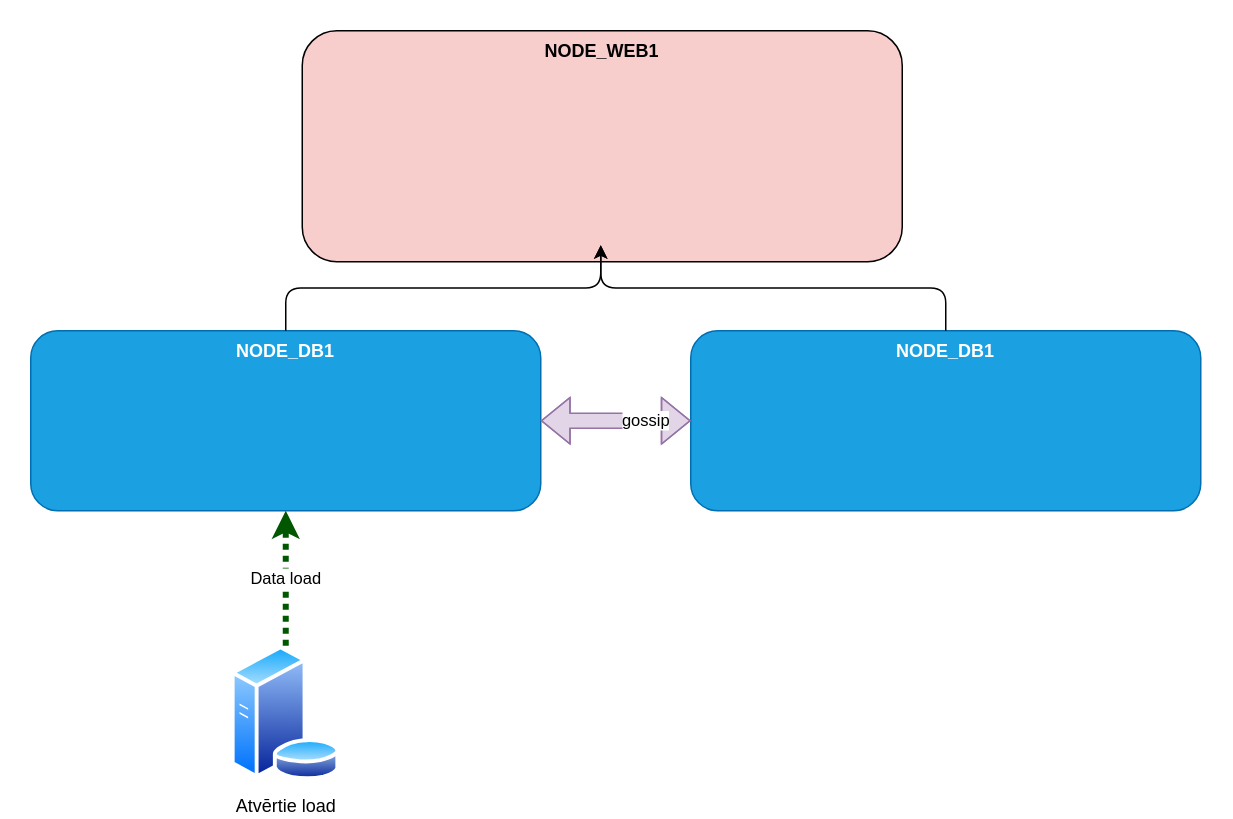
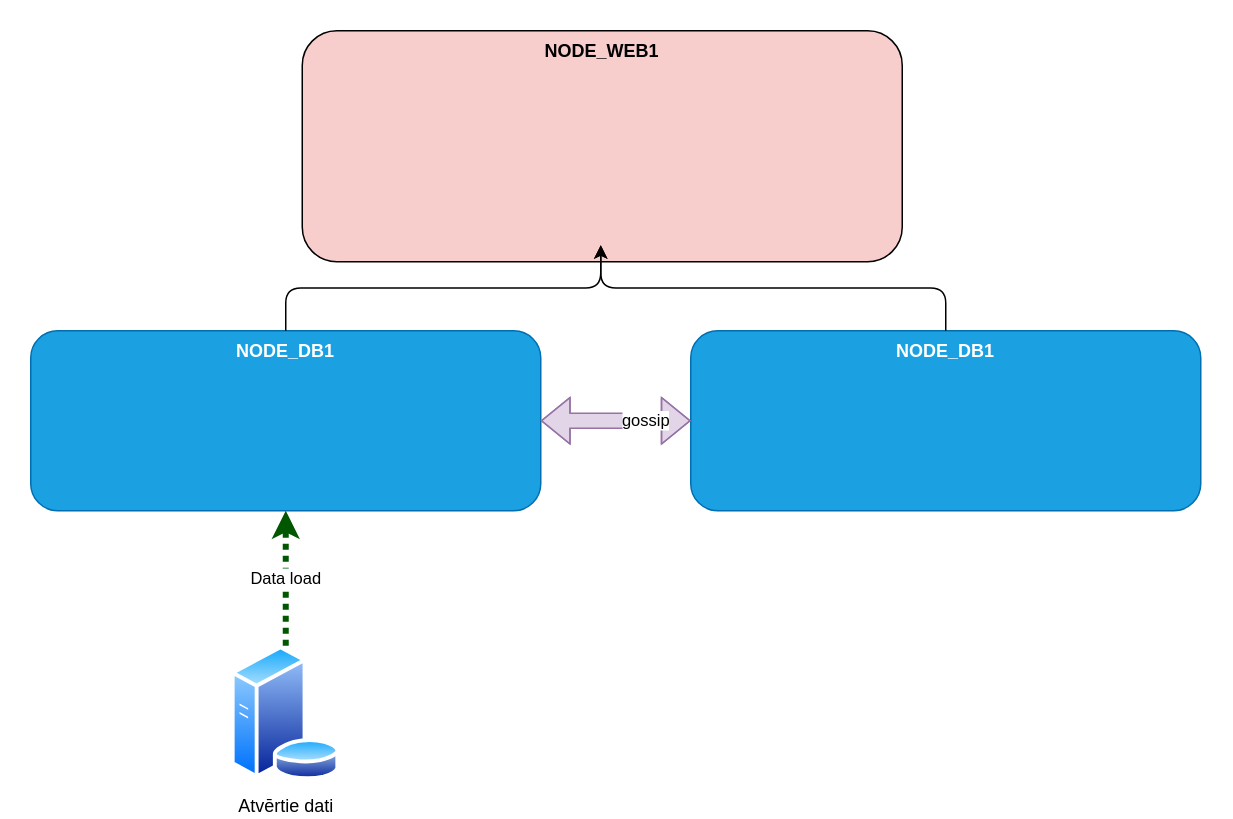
- <mxCell id="12" value="Atvērtie load" style="aspect=fixed;perimeter=ellipsePerimeter;html=1;align=center;shadow=0;dashed=0;spacingTop=3;image;image=img/lib/active_directory/database_server.svg;fontColor=#000000;" vertex="1" parent="1"><mxGeometry x="153.1" y="430" width="73.8" height="90" as="geometry" /></mxCell>
+ <mxCell id="12" value="Atvērtie dati" style="aspect=fixed;perimeter=ellipsePerimeter;html=1;align=center;shadow=0;dashed=0;spacingTop=3;image;image=img/lib/active_directory/database_server.svg;fontColor=#000000;" vertex="1" parent="1"><mxGeometry x="153.1" y="430" width="73.8" height="90" as="geometry" /></mxCell>
